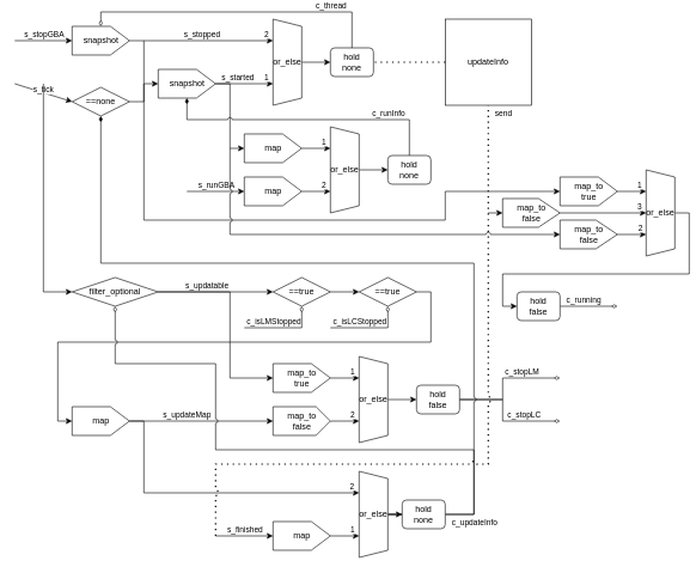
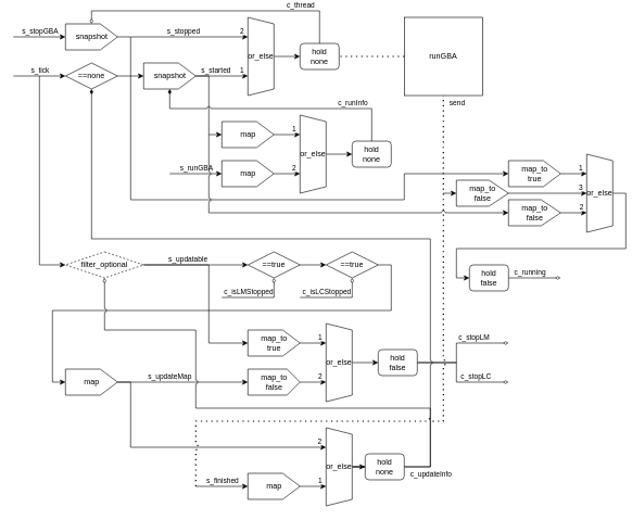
- <mxCell id="73" value="updateInfo" style="whiteSpace=wrap;html=1;aspect=fixed;" parent="1" vertex="1"><mxGeometry x="620" y="20" width="120" height="120" as="geometry" /></mxCell>
+ <mxCell id="73" value="runGBA" style="whiteSpace=wrap;html=1;aspect=fixed;" parent="1" vertex="1"><mxGeometry x="620" y="20" width="120" height="120" as="geometry" /></mxCell>
- <mxCell id="23" value="==none" style="rhombus;whiteSpace=wrap;html=1;" parent="1" vertex="1"><mxGeometry x="100" y="115" width="80" height="40" as="geometry" /></mxCell>
+ <mxCell id="23" value="==none" style="rhombus;whiteSpace=wrap;html=1;" parent="1" vertex="1"><mxGeometry x="100" y="90" width="80" height="40" as="geometry" /></mxCell>
- <mxCell id="39" value="filter_optional" style="rhombus;whiteSpace=wrap;html=1;" parent="1" vertex="1"><mxGeometry x="100" y="380" width="120" height="40" as="geometry" /></mxCell>
+ <mxCell id="39" value="filter_optional" style="rhombus;whiteSpace=wrap;html=1;dashed=1;" parent="1" vertex="1"><mxGeometry x="100" y="380" width="120" height="40" as="geometry" /></mxCell>
